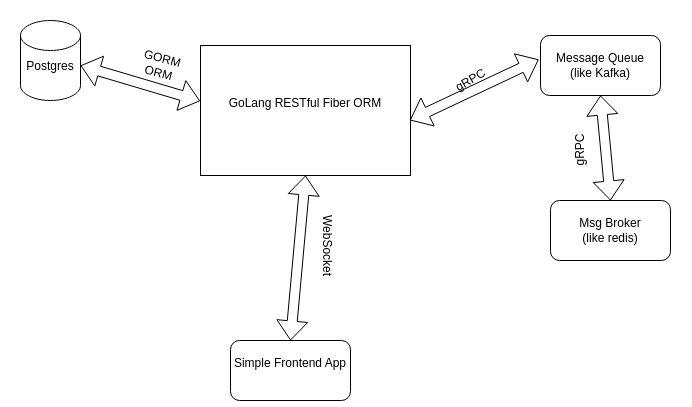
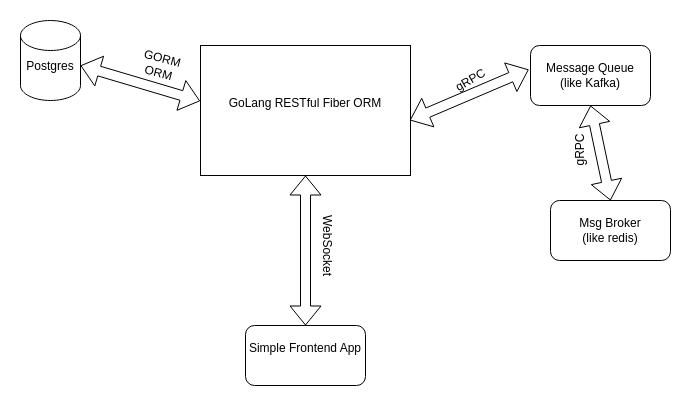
- <mxCell id="9" value="Message Queue&lt;div&gt;(like Kafka)&lt;/div&gt;" style="rounded=1;whiteSpace=wrap;html=1;" vertex="1" parent="1"><mxGeometry x="540" y="35" width="120" height="60" as="geometry" /></mxCell>
+ <mxCell id="9" value="Message Queue&lt;div&gt;(like Kafka)&lt;/div&gt;" style="rounded=1;whiteSpace=wrap;html=1;" vertex="1" parent="1"><mxGeometry x="530" y="45" width="120" height="60" as="geometry" /></mxCell>
- <mxCell id="6" value="Simple Frontend App&lt;div&gt;&lt;br&gt;&lt;/div&gt;" style="rounded=1;whiteSpace=wrap;html=1;" vertex="1" parent="1"><mxGeometry x="230" y="340" width="120" height="60" as="geometry" /></mxCell>
+ <mxCell id="6" value="Simple Frontend App&lt;div&gt;&lt;br&gt;&lt;/div&gt;" style="rounded=1;whiteSpace=wrap;html=1;" vertex="1" parent="1"><mxGeometry x="245" y="325" width="120" height="60" as="geometry" /></mxCell>
